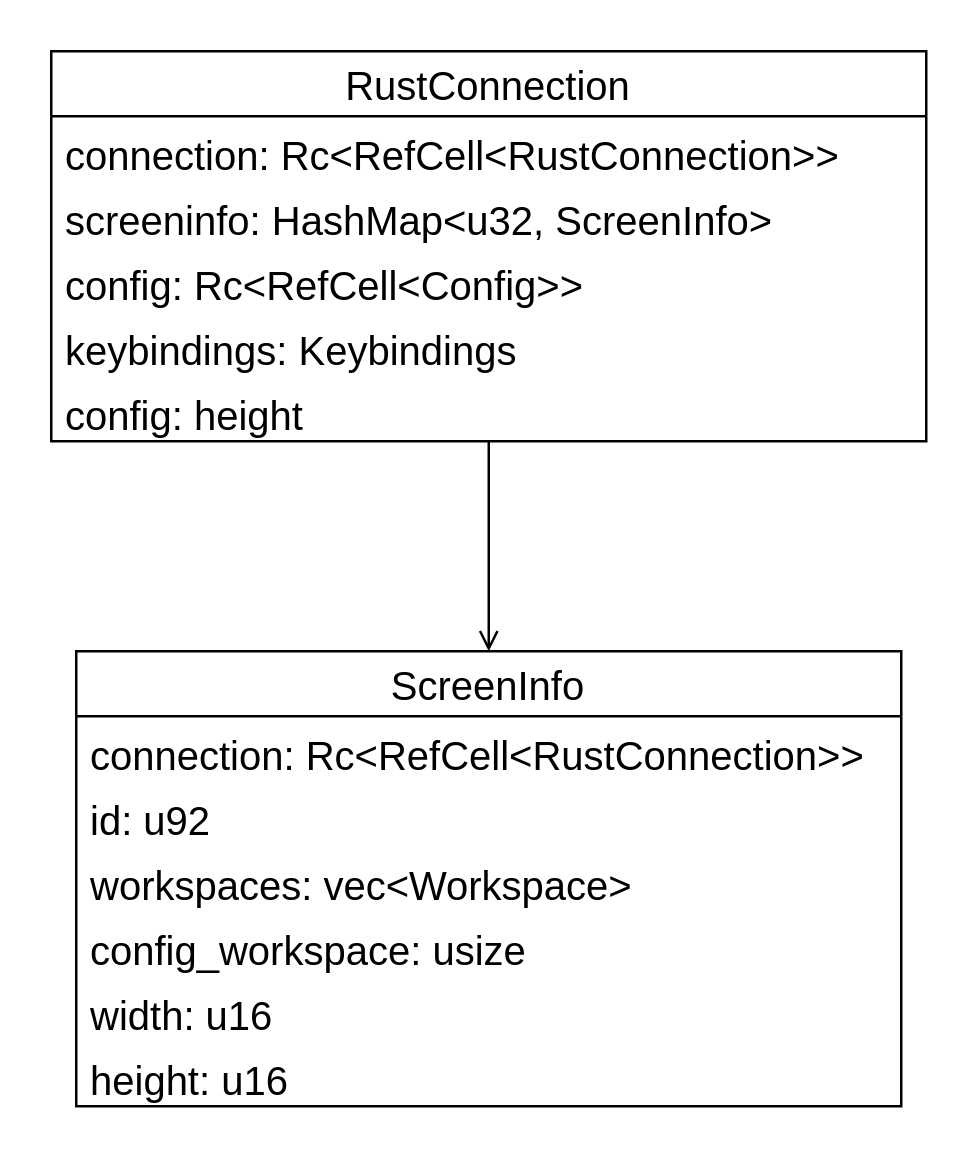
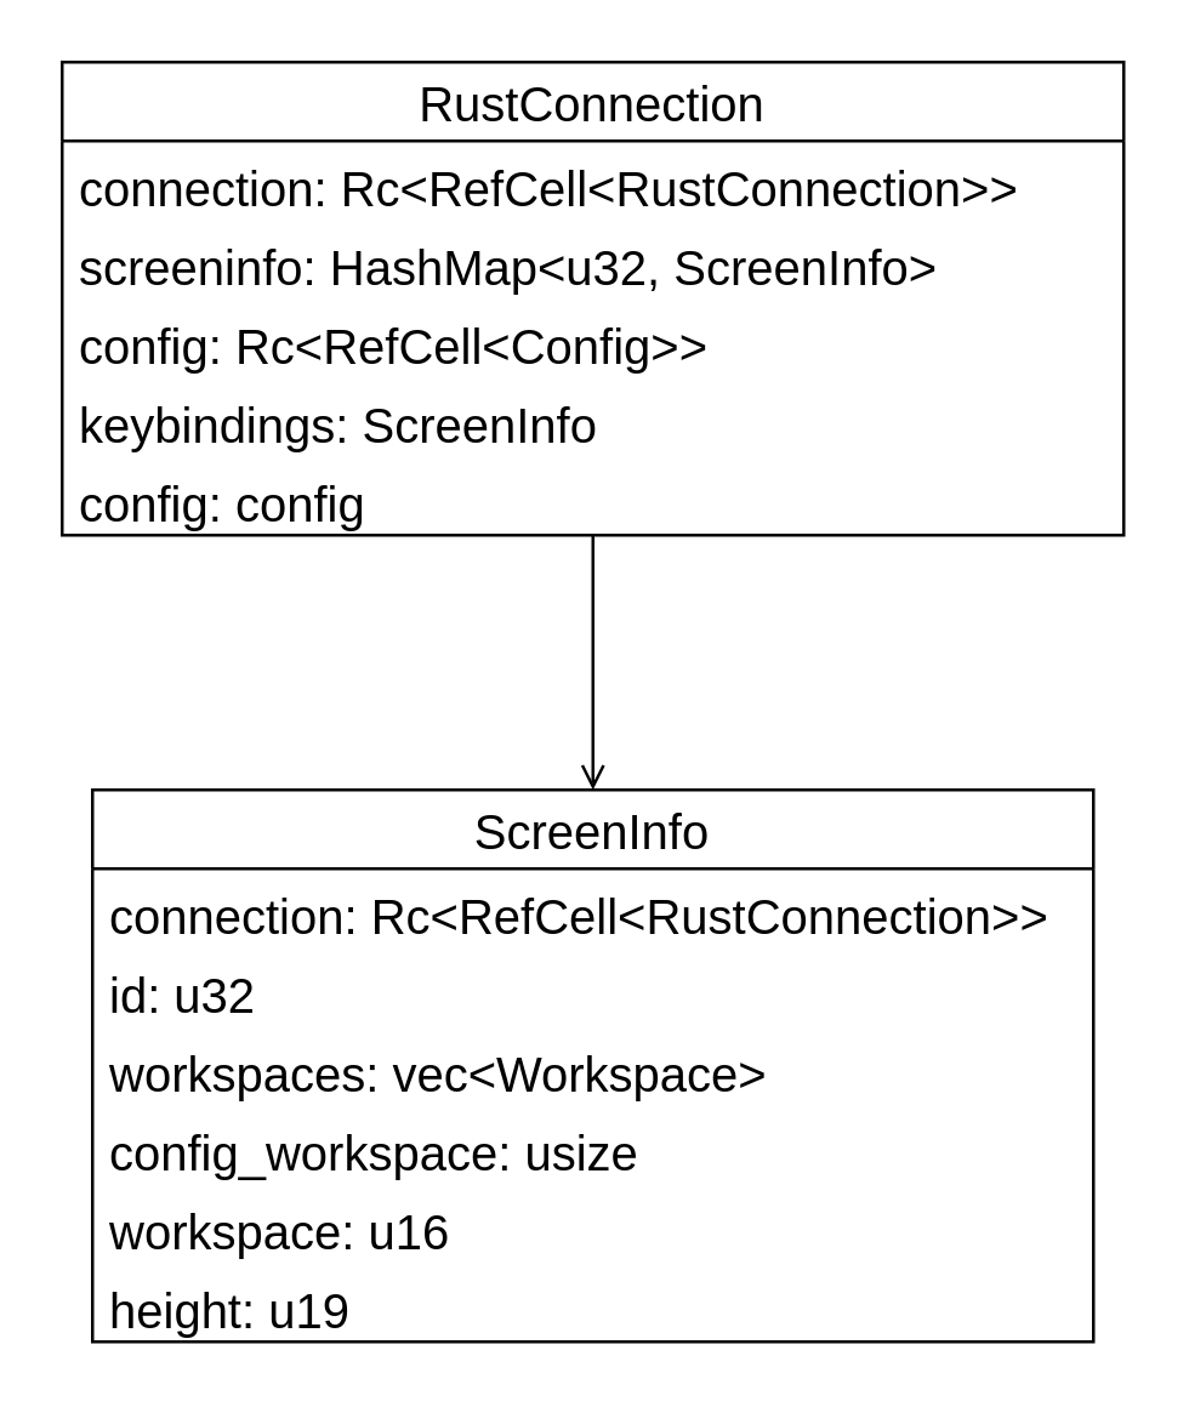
- <mxCell id="6" value="keybindings: Keybindings" style="text;strokeColor=none;fillColor=none;align=left;verticalAlign=top;spacingLeft=4;spacingRight=4;overflow=hidden;rotatable=0;points=[[0,0.5],[1,0.5]];portConstraint=eastwest;fontSize=16;" parent="2" vertex="1"><mxGeometry y="104" width="350" height="26" as="geometry" /></mxCell>
+ <mxCell id="6" value="keybindings: ScreenInfo" style="text;strokeColor=none;fillColor=none;align=left;verticalAlign=top;spacingLeft=4;spacingRight=4;overflow=hidden;rotatable=0;points=[[0,0.5],[1,0.5]];portConstraint=eastwest;fontSize=16;" parent="2" vertex="1"><mxGeometry y="104" width="350" height="26" as="geometry" /></mxCell>
- <mxCell id="7" value="config: height" style="text;strokeColor=none;fillColor=none;align=left;verticalAlign=top;spacingLeft=4;spacingRight=4;overflow=hidden;rotatable=0;points=[[0,0.5],[1,0.5]];portConstraint=eastwest;fontSize=16;" parent="2" vertex="1"><mxGeometry y="130" width="350" height="26" as="geometry" /></mxCell>
+ <mxCell id="7" value="config: config" style="text;strokeColor=none;fillColor=none;align=left;verticalAlign=top;spacingLeft=4;spacingRight=4;overflow=hidden;rotatable=0;points=[[0,0.5],[1,0.5]];portConstraint=eastwest;fontSize=16;" parent="2" vertex="1"><mxGeometry y="130" width="350" height="26" as="geometry" /></mxCell>
- <mxCell id="10" value="id: u92" style="text;strokeColor=none;fillColor=none;align=left;verticalAlign=top;spacingLeft=4;spacingRight=4;overflow=hidden;rotatable=0;points=[[0,0.5],[1,0.5]];portConstraint=eastwest;fontSize=16;" parent="8" vertex="1"><mxGeometry y="52" width="330" height="26" as="geometry" /></mxCell>
+ <mxCell id="10" value="id: u32" style="text;strokeColor=none;fillColor=none;align=left;verticalAlign=top;spacingLeft=4;spacingRight=4;overflow=hidden;rotatable=0;points=[[0,0.5],[1,0.5]];portConstraint=eastwest;fontSize=16;" parent="8" vertex="1"><mxGeometry y="52" width="330" height="26" as="geometry" /></mxCell>
- <mxCell id="13" value="width: u16" style="text;strokeColor=none;fillColor=none;align=left;verticalAlign=top;spacingLeft=4;spacingRight=4;overflow=hidden;rotatable=0;points=[[0,0.5],[1,0.5]];portConstraint=eastwest;fontSize=16;" parent="8" vertex="1"><mxGeometry y="130" width="330" height="26" as="geometry" /></mxCell>
+ <mxCell id="13" value="workspace: u16" style="text;strokeColor=none;fillColor=none;align=left;verticalAlign=top;spacingLeft=4;spacingRight=4;overflow=hidden;rotatable=0;points=[[0,0.5],[1,0.5]];portConstraint=eastwest;fontSize=16;" parent="8" vertex="1"><mxGeometry y="130" width="330" height="26" as="geometry" /></mxCell>
- <mxCell id="14" value="height: u16" style="text;strokeColor=none;fillColor=none;align=left;verticalAlign=top;spacingLeft=4;spacingRight=4;overflow=hidden;rotatable=0;points=[[0,0.5],[1,0.5]];portConstraint=eastwest;fontSize=16;" parent="8" vertex="1"><mxGeometry y="156" width="330" height="26" as="geometry" /></mxCell>
+ <mxCell id="14" value="height: u19" style="text;strokeColor=none;fillColor=none;align=left;verticalAlign=top;spacingLeft=4;spacingRight=4;overflow=hidden;rotatable=0;points=[[0,0.5],[1,0.5]];portConstraint=eastwest;fontSize=16;" parent="8" vertex="1"><mxGeometry y="156" width="330" height="26" as="geometry" /></mxCell>
